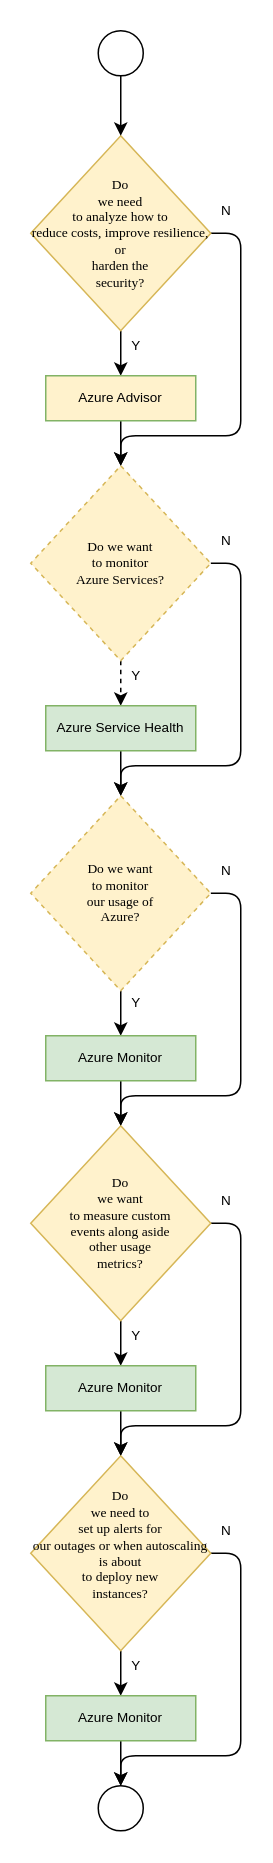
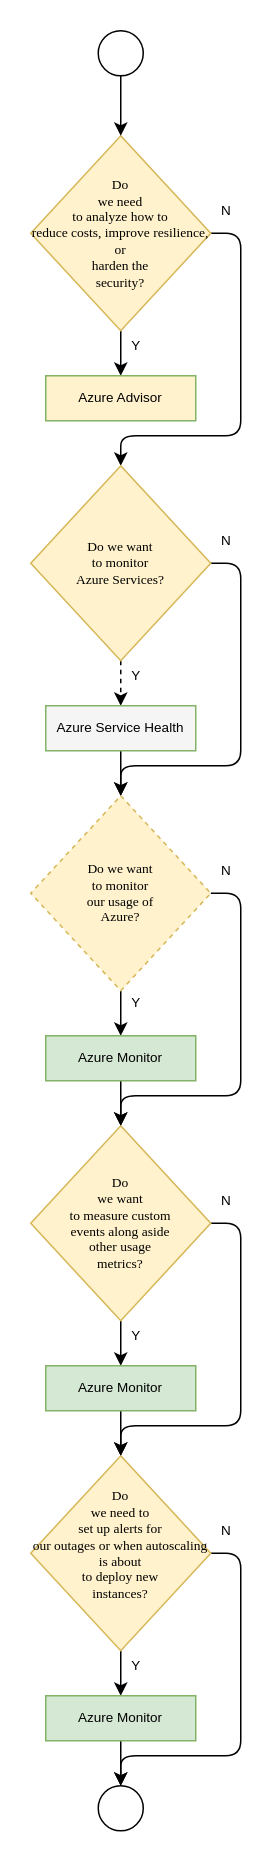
- <mxCell id="20" style="edgeStyle=orthogonalEdgeStyle;orthogonalLoop=1;jettySize=auto;html=1;exitX=0.5;exitY=1;exitDx=0;exitDy=0;entryX=0.5;entryY=0;entryDx=0;entryDy=0;fontSize=9;" parent="1" source="21" target="7" edge="1"><mxGeometry relative="1" as="geometry" /></mxCell>
- <mxCell id="7" value="&lt;font face=&quot;Verdana&quot;&gt;Do we want&lt;br&gt;to monitor&lt;br&gt;Azure Services?&lt;/font&gt;" style="rhombus;whiteSpace=wrap;html=1;spacing=0;fontSize=9;fillColor=#fff2cc;strokeColor=#d6b656;dashed=1;" parent="1" vertex="1"><mxGeometry x="20" y="310" width="120" height="130" as="geometry" /></mxCell>
+ <mxCell id="7" value="&lt;font face=&quot;Verdana&quot;&gt;Do we want&lt;br&gt;to monitor&lt;br&gt;Azure Services?&lt;/font&gt;" style="rhombus;whiteSpace=wrap;html=1;spacing=0;fontSize=9;fillColor=#fff2cc;strokeColor=#d6b656;" parent="1" vertex="1"><mxGeometry x="20" y="310" width="120" height="130" as="geometry" /></mxCell>
- <mxCell id="23" value="Azure Service Health" style="whiteSpace=wrap;html=1;fontSize=9;fillColor=#d5e8d4;strokeColor=#82b366;" parent="1" vertex="1"><mxGeometry x="30" y="470" width="100" height="30" as="geometry" /></mxCell>
+ <mxCell id="23" value="Azure Service Health" style="whiteSpace=wrap;html=1;fontSize=9;fillColor=#f5f5f5;strokeColor=#82b366;" parent="1" vertex="1"><mxGeometry x="30" y="470" width="100" height="30" as="geometry" /></mxCell>
